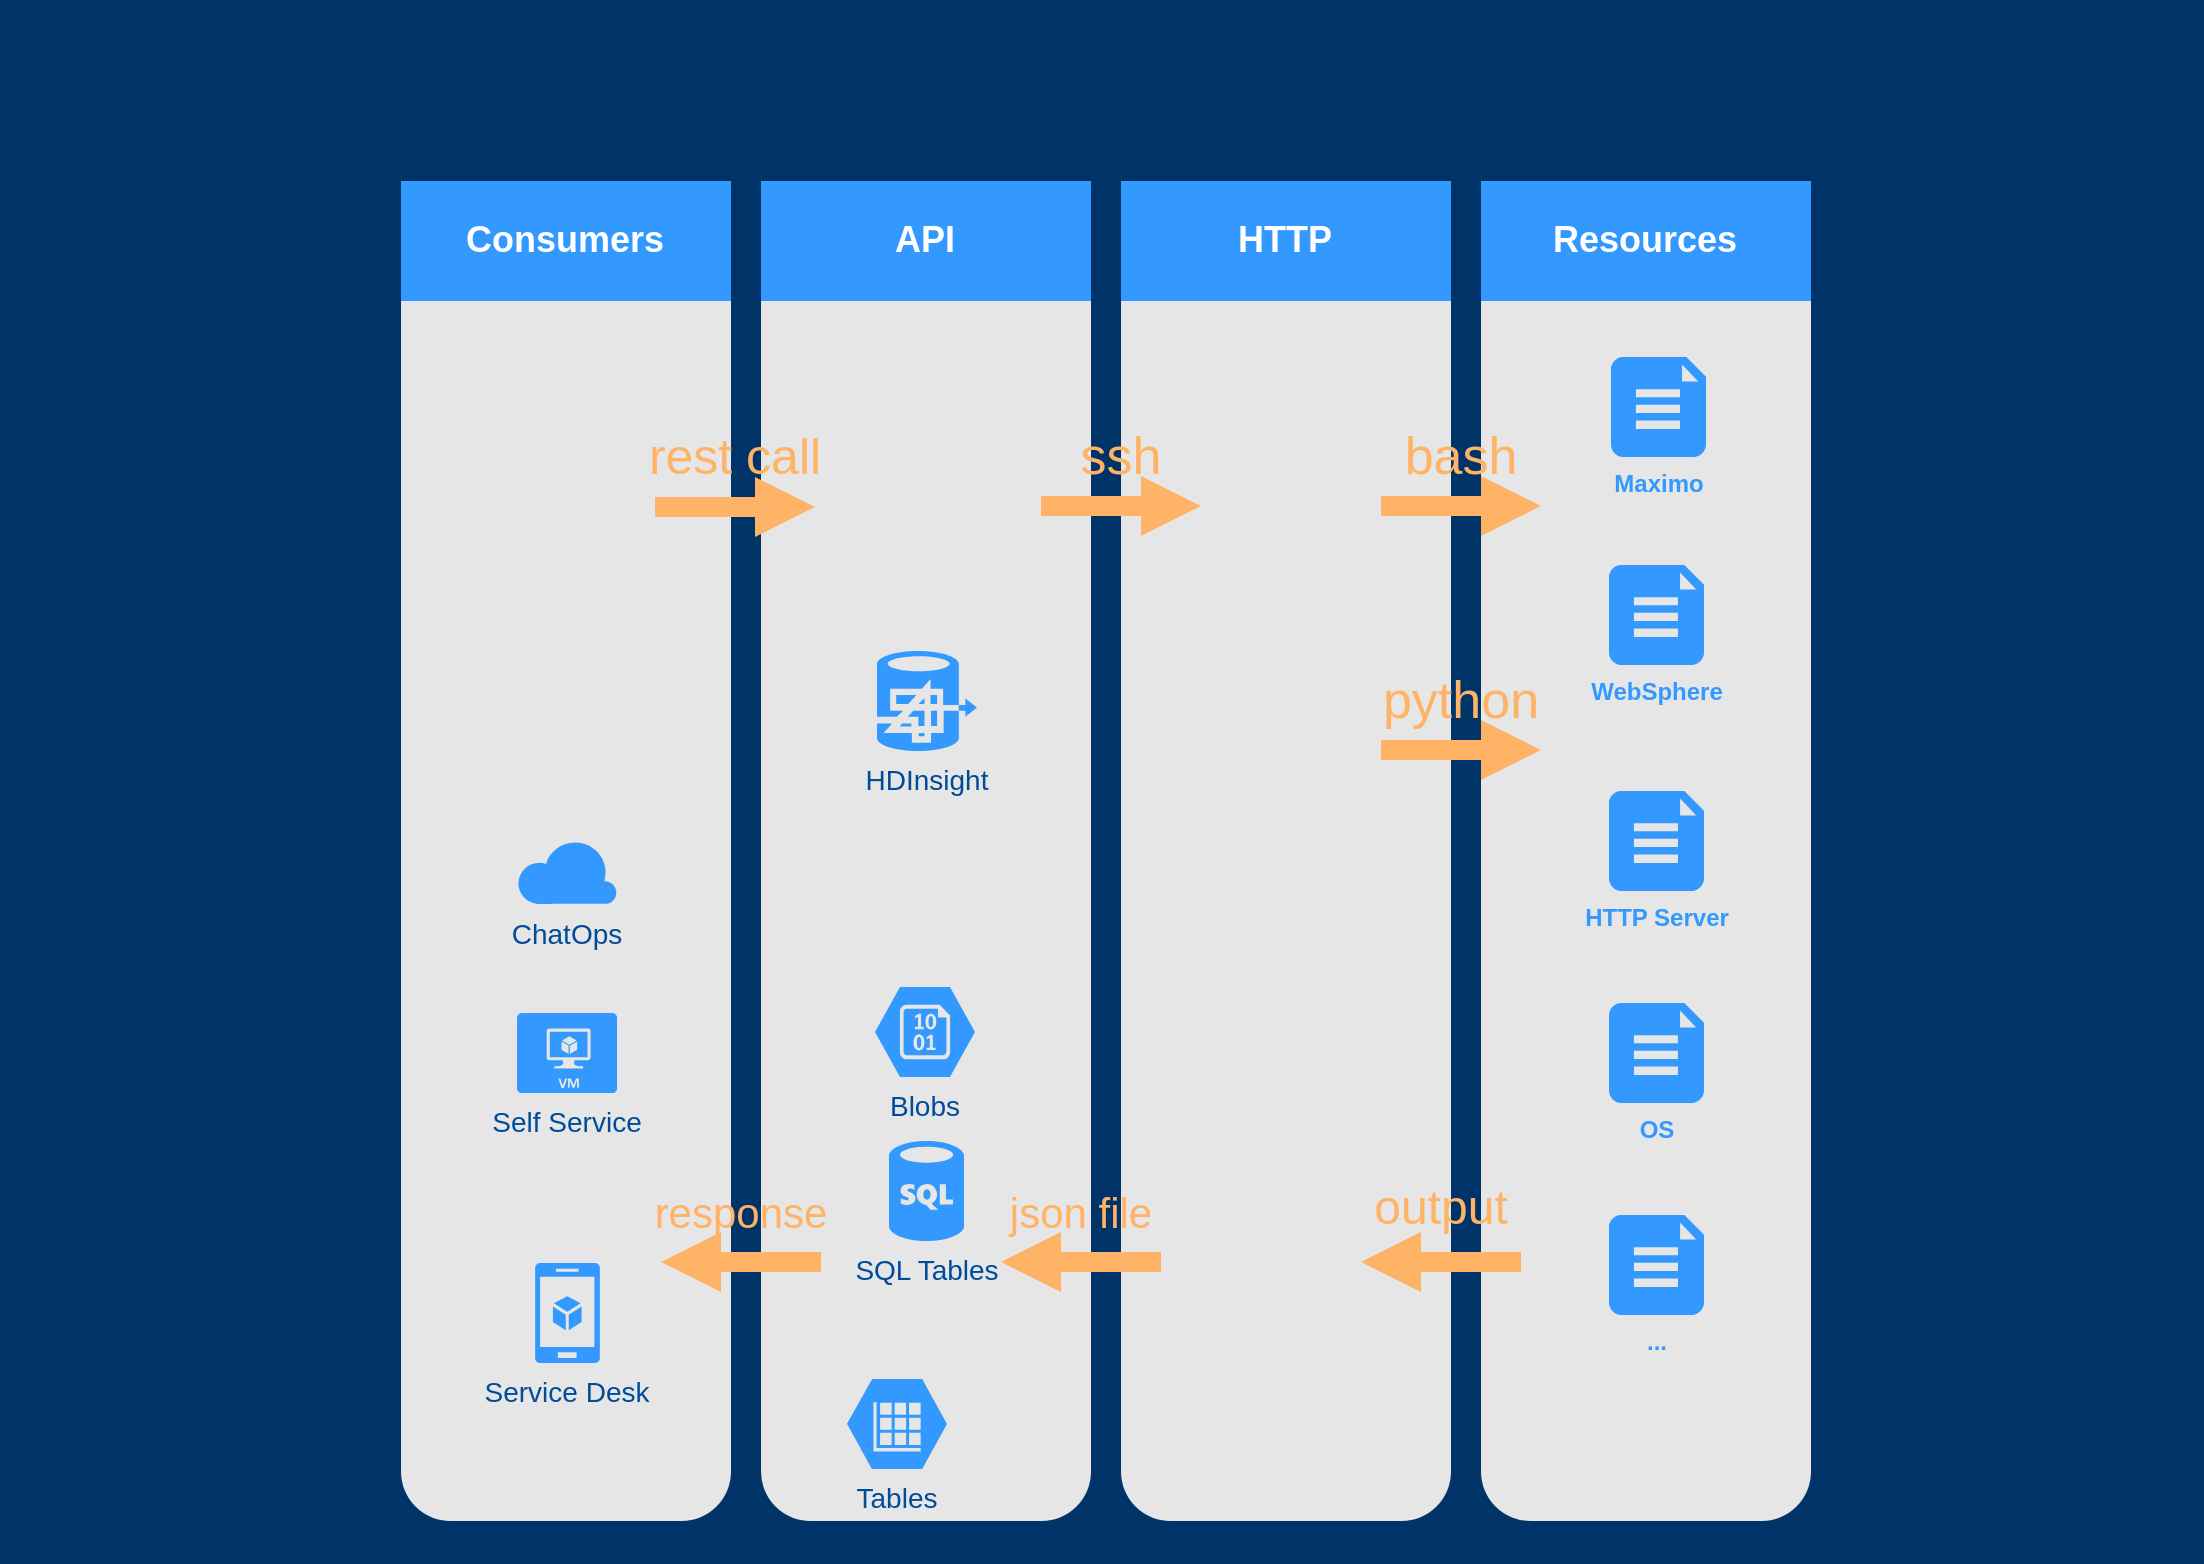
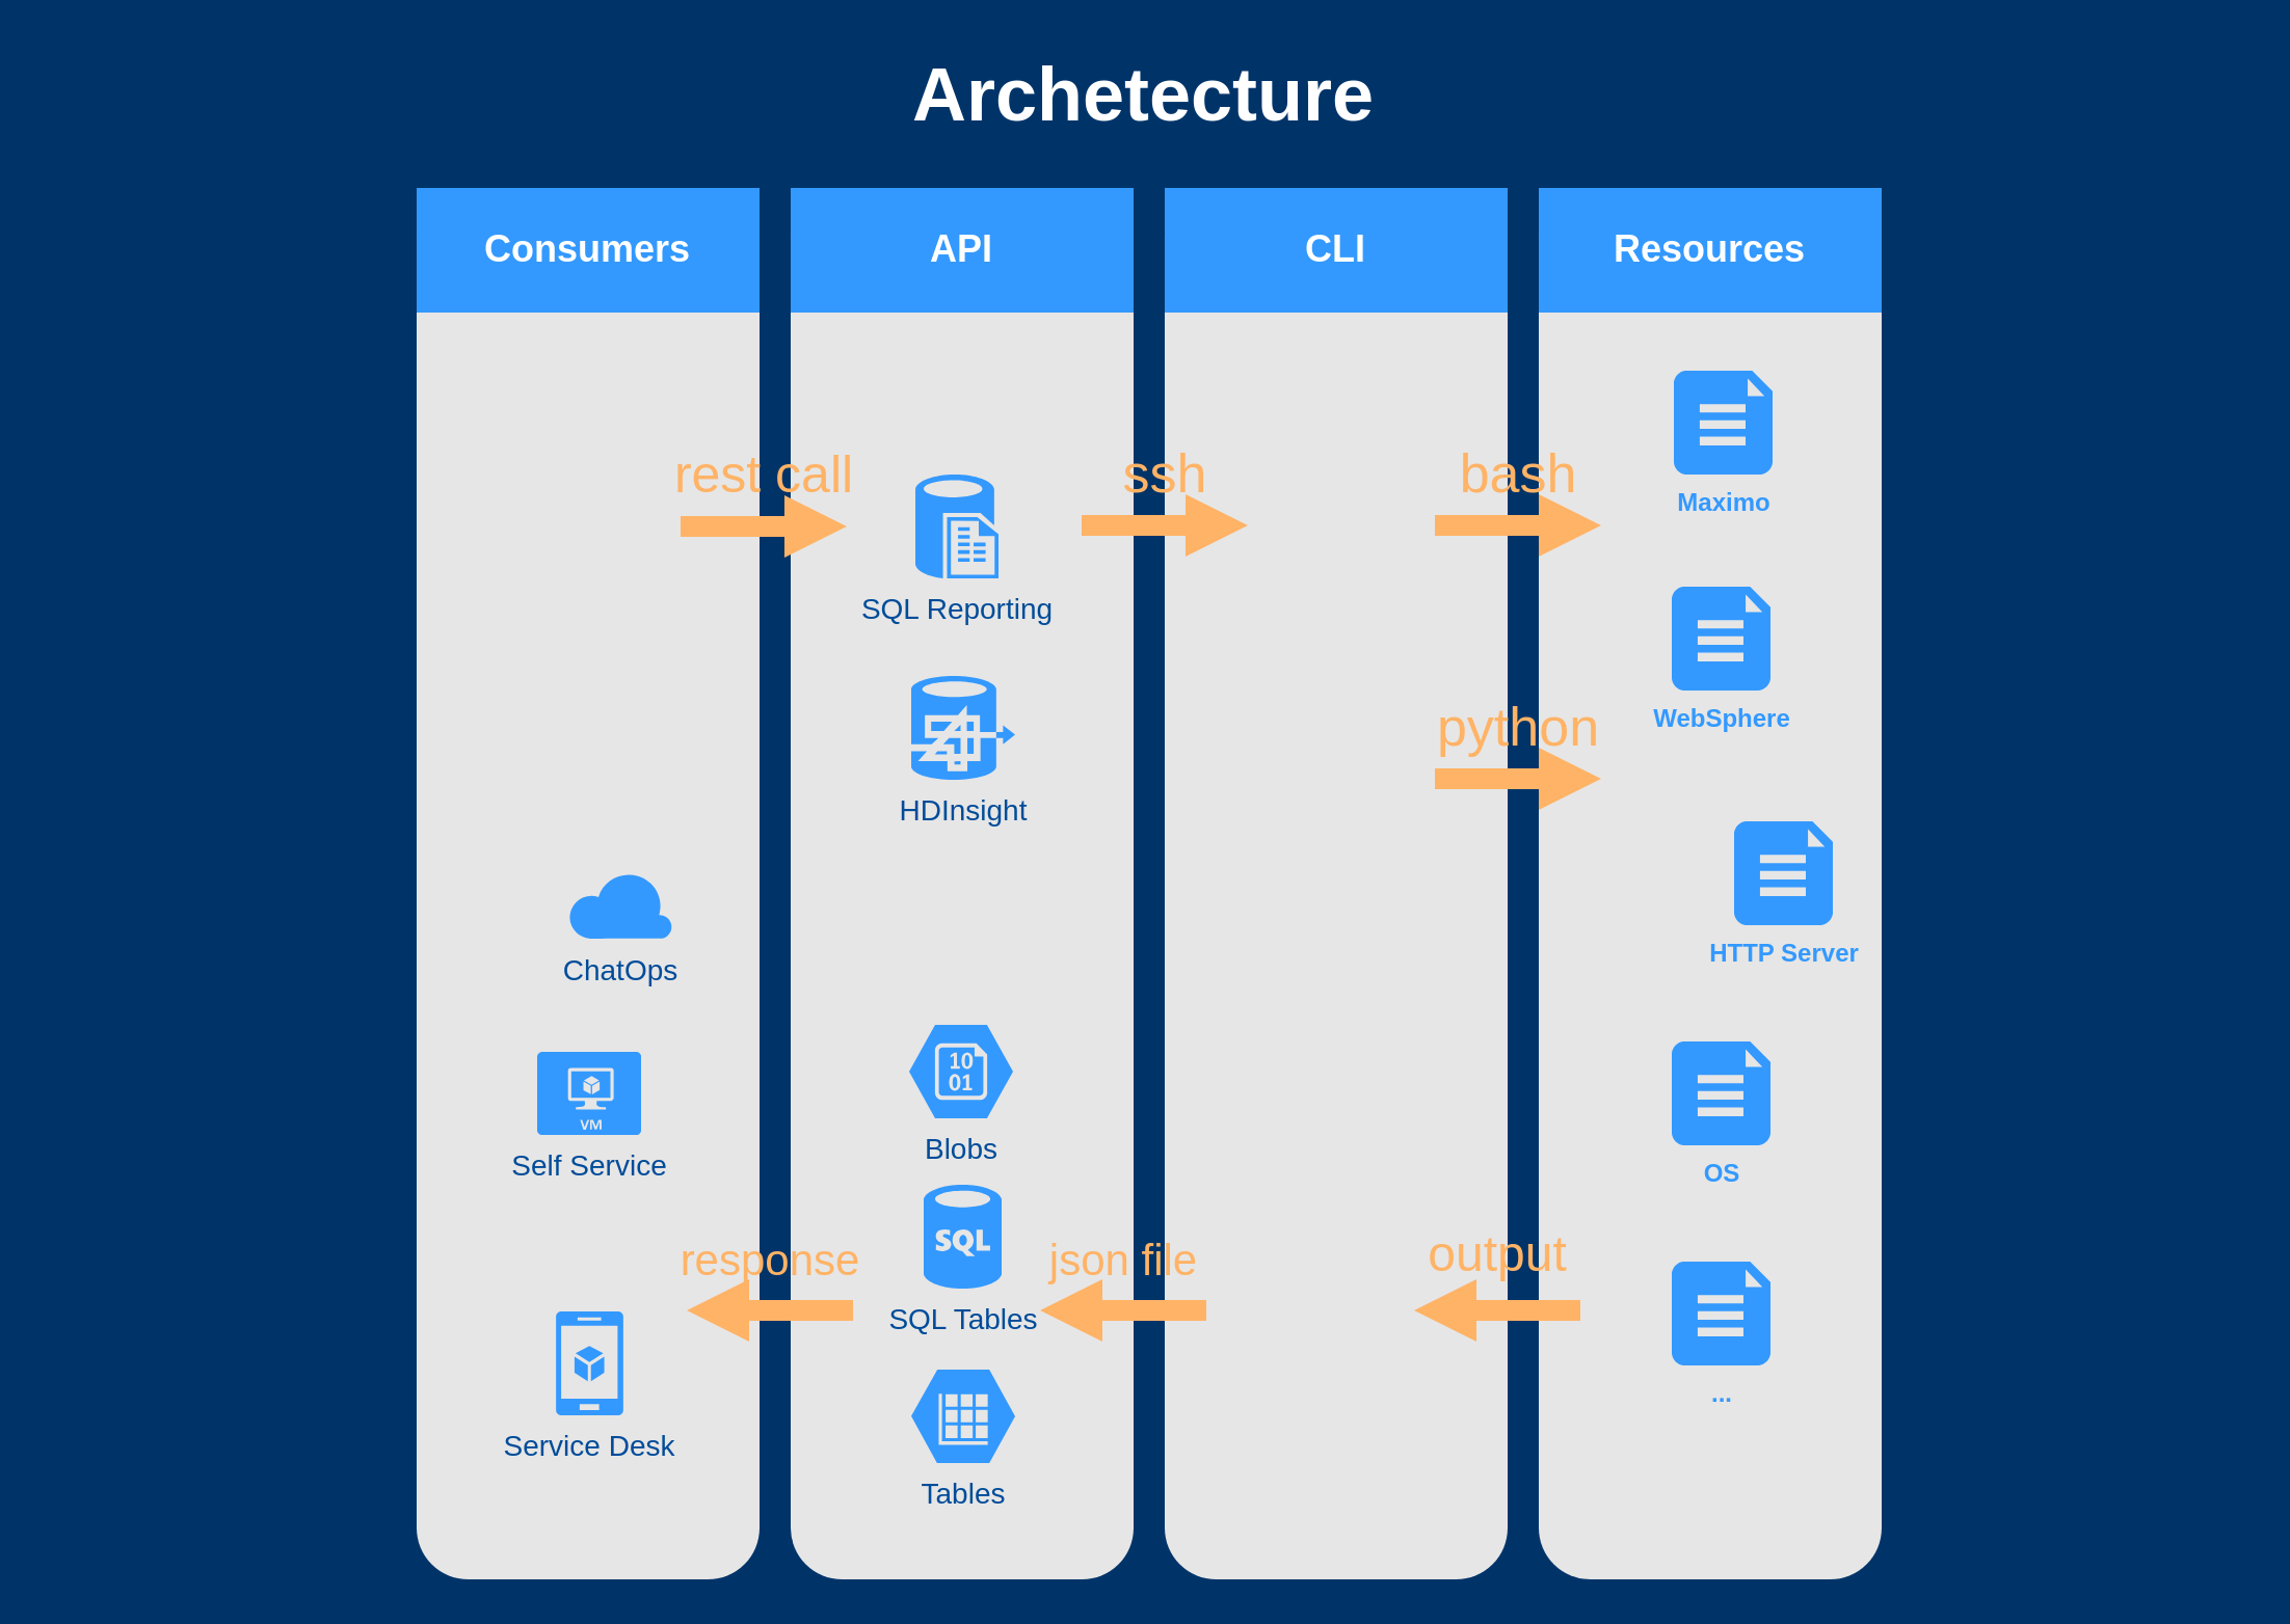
+ <mxCell id="11" value="Archetecture" style="text;html=1;strokeColor=none;fillColor=none;align=center;verticalAlign=middle;whiteSpace=wrap;overflow=hidden;dashed=1;fontSize=36;fontColor=#FFFFFF;fontFamily=Helvetica;fontStyle=1" parent="1" vertex="1"><mxGeometry x="20" y="20" width="1060" height="50" as="geometry" /></mxCell>
- <mxCell id="8" value="HTTP" style="whiteSpace=wrap;html=1;dashed=1;strokeColor=none;strokeWidth=2;fillColor=#3399FF;fontFamily=Helvetica;fontSize=18;fontColor=#FFFFFF;fontStyle=1" parent="1" vertex="1"><mxGeometry x="560" y="90" width="165" height="60" as="geometry" /></mxCell>
+ <mxCell id="8" value="CLI" style="whiteSpace=wrap;html=1;dashed=1;strokeColor=none;strokeWidth=2;fillColor=#3399FF;fontFamily=Helvetica;fontSize=18;fontColor=#FFFFFF;fontStyle=1" parent="1" vertex="1"><mxGeometry x="560" y="90" width="165" height="60" as="geometry" /></mxCell>
+ <mxCell id="12" value="SQL Reporting" style="verticalLabelPosition=bottom;html=1;verticalAlign=top;strokeColor=none;fillColor=#3399FF;shape=mxgraph.azure.sql_reporting;dashed=1;fontSize=14;fontColor=#004C99" parent="1" vertex="1"><mxGeometry x="440" y="228" width="40" height="50" as="geometry" /></mxCell>
- <mxCell id="24" value="HTTP Server" style="verticalLabelPosition=bottom;html=1;verticalAlign=top;align=center;strokeColor=none;fillColor=#3399FF;shape=mxgraph.azure.file_2;pointerEvents=1;fontFamily=Helvetica;fontSize=12;labelBackgroundColor=none;fontColor=#3399FF;fontStyle=1" vertex="1" parent="1"><mxGeometry x="804" y="395" width="47.5" height="50" as="geometry" /></mxCell>
+ <mxCell id="24" value="HTTP Server" style="verticalLabelPosition=bottom;html=1;verticalAlign=top;align=center;strokeColor=none;fillColor=#3399FF;shape=mxgraph.azure.file_2;pointerEvents=1;fontFamily=Helvetica;fontSize=12;labelBackgroundColor=none;fontColor=#3399FF;fontStyle=1" vertex="1" parent="1"><mxGeometry x="834" y="395" width="47.5" height="50" as="geometry" /></mxCell>
- <mxCell id="17" value="ChatOps" style="verticalLabelPosition=bottom;html=1;verticalAlign=top;strokeColor=none;fillColor=#3399FF;shape=mxgraph.azure.cloud;dashed=1;fontSize=14;fontColor=#004C99" parent="1" vertex="1"><mxGeometry x="258" y="419" width="50" height="32.5" as="geometry" /></mxCell>
+ <mxCell id="17" value="ChatOps" style="verticalLabelPosition=bottom;html=1;verticalAlign=top;strokeColor=none;fillColor=#3399FF;shape=mxgraph.azure.cloud;dashed=1;fontSize=14;fontColor=#004C99" parent="1" vertex="1"><mxGeometry x="273" y="419" width="50" height="32.5" as="geometry" /></mxCell>
- <mxCell id="15" value="Tables" style="verticalLabelPosition=bottom;html=1;verticalAlign=top;strokeColor=none;fillColor=#3399FF;shape=mxgraph.azure.storage_table;dashed=1;fontFamily=Helvetica;fontSize=14;fontColor=#004C99" parent="1" vertex="1"><mxGeometry x="423" y="689" width="50" height="45" as="geometry" /></mxCell>
+ <mxCell id="15" value="Tables" style="verticalLabelPosition=bottom;html=1;verticalAlign=top;strokeColor=none;fillColor=#3399FF;shape=mxgraph.azure.storage_table;dashed=1;fontFamily=Helvetica;fontSize=14;fontColor=#004C99" parent="1" vertex="1"><mxGeometry x="438" y="659" width="50" height="45" as="geometry" /></mxCell>
